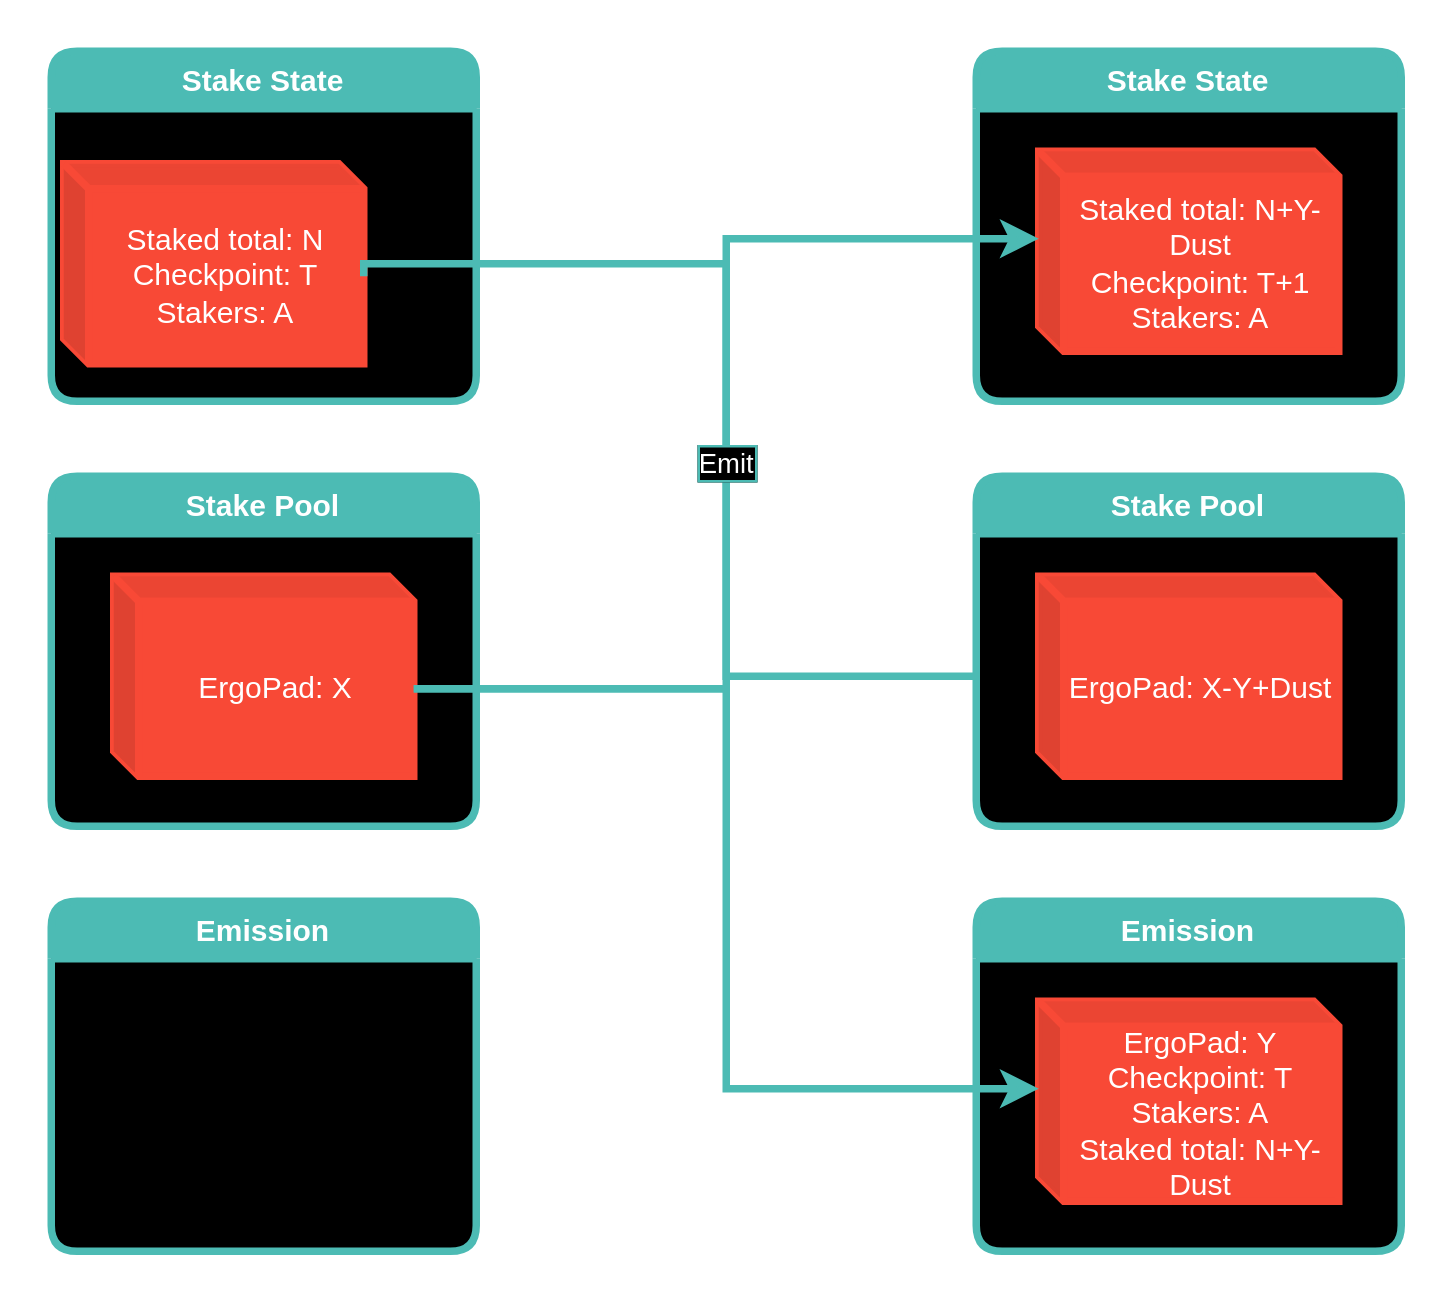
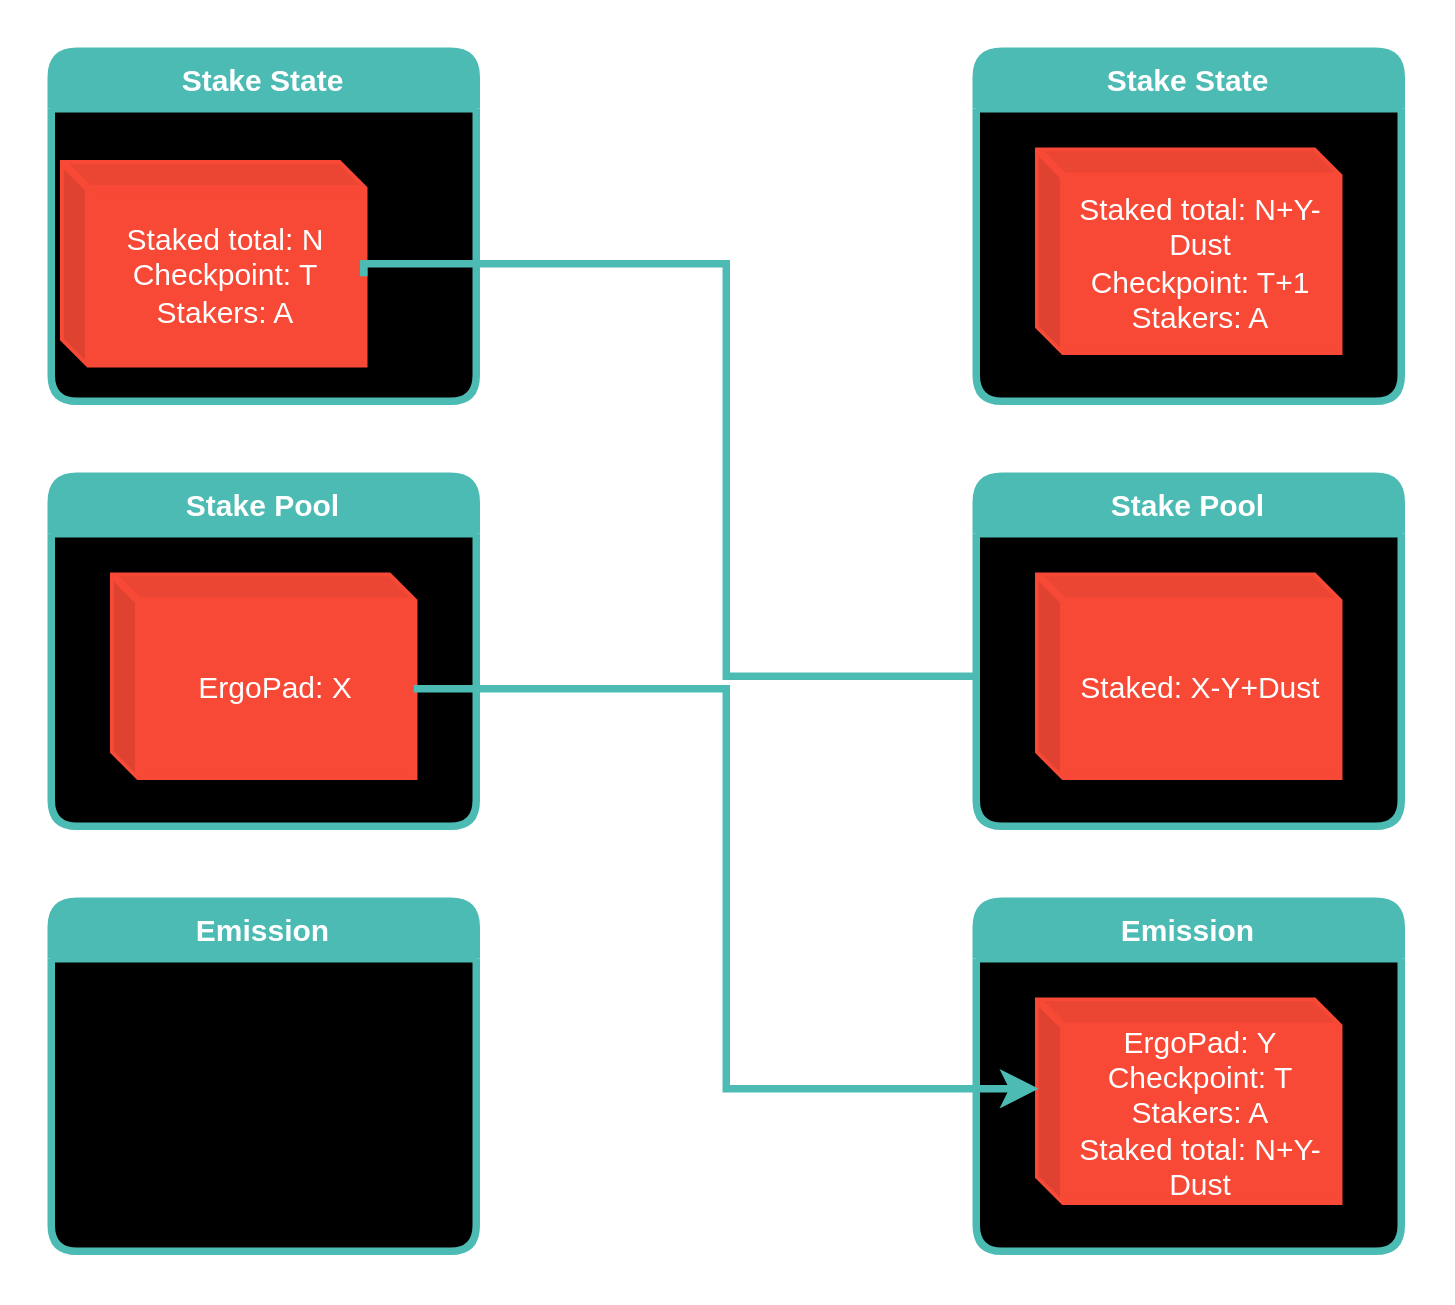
- <mxCell id="12" value="Emit" style="edgeStyle=orthogonalEdgeStyle;rounded=0;orthogonalLoop=1;jettySize=auto;html=1;labelBackgroundColor=#000000;strokeColor=#4CBBB4;fontColor=#FFFFFF;labelBorderColor=#4CBBB4;strokeWidth=3;exitX=0;exitY=0;exitDx=120;exitDy=45;exitPerimeter=0;entryX=0;entryY=0;entryDx=0;entryDy=35;entryPerimeter=0;" parent="1" source="3" target="9" edge="1"><mxGeometry relative="1" as="geometry"><Array as="points"><mxPoint x="290" y="275" /><mxPoint x="290" y="95" /></Array><mxPoint x="535" y="120" as="sourcePoint" /><mxPoint x="415" y="275" as="targetPoint" /></mxGeometry></mxCell>
- <mxCell id="14" value="ErgoPad: X-Y+Dust" style="shape=cube;whiteSpace=wrap;html=1;boundedLbl=1;backgroundOutline=1;darkOpacity=0.05;darkOpacity2=0.1;rounded=1;labelBorderColor=none;fontColor=#FFFFFF;strokeColor=#F84936;strokeWidth=3;fillColor=#F84936;size=10;" parent="13" vertex="1"><mxGeometry x="25" y="40" width="120" height="80" as="geometry" /></mxCell>
+ <mxCell id="14" value="Staked: X-Y+Dust" style="shape=cube;whiteSpace=wrap;html=1;boundedLbl=1;backgroundOutline=1;darkOpacity=0.05;darkOpacity2=0.1;rounded=1;labelBorderColor=none;fontColor=#FFFFFF;strokeColor=#F84936;strokeWidth=3;fillColor=#F84936;size=10;" parent="13" vertex="1"><mxGeometry x="25" y="40" width="120" height="80" as="geometry" /></mxCell>
